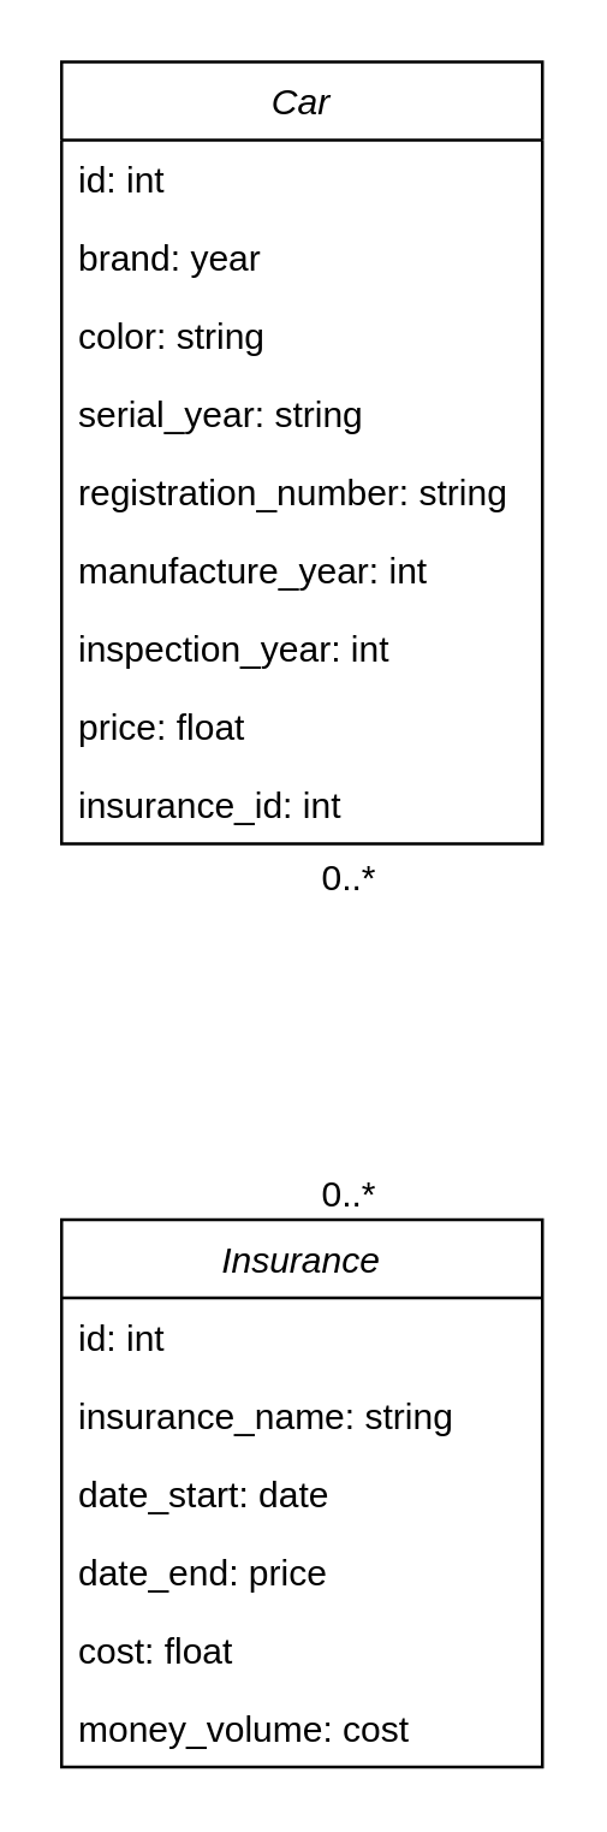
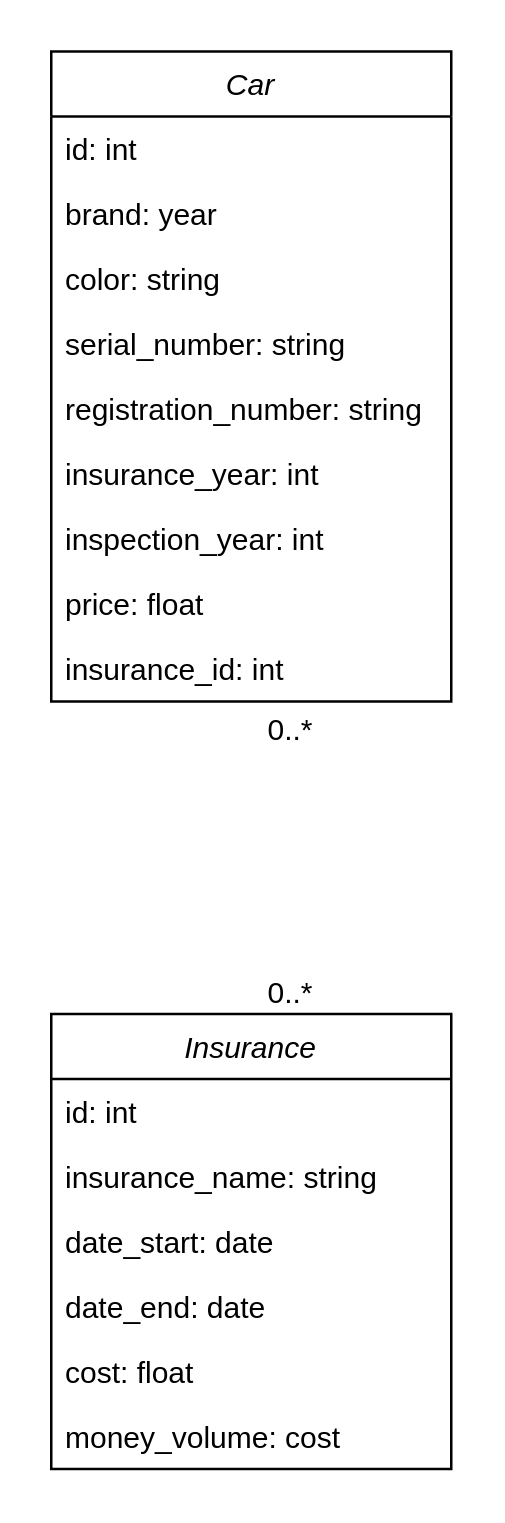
- <mxCell id="6" value="serial_year: string" style="text;align=left;verticalAlign=top;spacingLeft=4;spacingRight=4;overflow=hidden;rotatable=0;points=[[0,0.5],[1,0.5]];portConstraint=eastwest;rounded=0;shadow=0;html=0;" parent="2" vertex="1"><mxGeometry y="104" width="160" height="26" as="geometry" /></mxCell>
+ <mxCell id="6" value="serial_number: string" style="text;align=left;verticalAlign=top;spacingLeft=4;spacingRight=4;overflow=hidden;rotatable=0;points=[[0,0.5],[1,0.5]];portConstraint=eastwest;rounded=0;shadow=0;html=0;" parent="2" vertex="1"><mxGeometry y="104" width="160" height="26" as="geometry" /></mxCell>
- <mxCell id="8" value="manufacture_year: int" style="text;align=left;verticalAlign=top;spacingLeft=4;spacingRight=4;overflow=hidden;rotatable=0;points=[[0,0.5],[1,0.5]];portConstraint=eastwest;rounded=0;shadow=0;html=0;" parent="2" vertex="1"><mxGeometry y="156" width="160" height="26" as="geometry" /></mxCell>
+ <mxCell id="8" value="insurance_year: int" style="text;align=left;verticalAlign=top;spacingLeft=4;spacingRight=4;overflow=hidden;rotatable=0;points=[[0,0.5],[1,0.5]];portConstraint=eastwest;rounded=0;shadow=0;html=0;" parent="2" vertex="1"><mxGeometry y="156" width="160" height="26" as="geometry" /></mxCell>
- <mxCell id="16" value="date_end: price" style="text;align=left;verticalAlign=top;spacingLeft=4;spacingRight=4;overflow=hidden;rotatable=0;points=[[0,0.5],[1,0.5]];portConstraint=eastwest;rounded=0;shadow=0;html=0;" vertex="1" parent="12"><mxGeometry y="104" width="160" height="26" as="geometry" /></mxCell>
+ <mxCell id="16" value="date_end: date" style="text;align=left;verticalAlign=top;spacingLeft=4;spacingRight=4;overflow=hidden;rotatable=0;points=[[0,0.5],[1,0.5]];portConstraint=eastwest;rounded=0;shadow=0;html=0;" vertex="1" parent="12"><mxGeometry y="104" width="160" height="26" as="geometry" /></mxCell>
